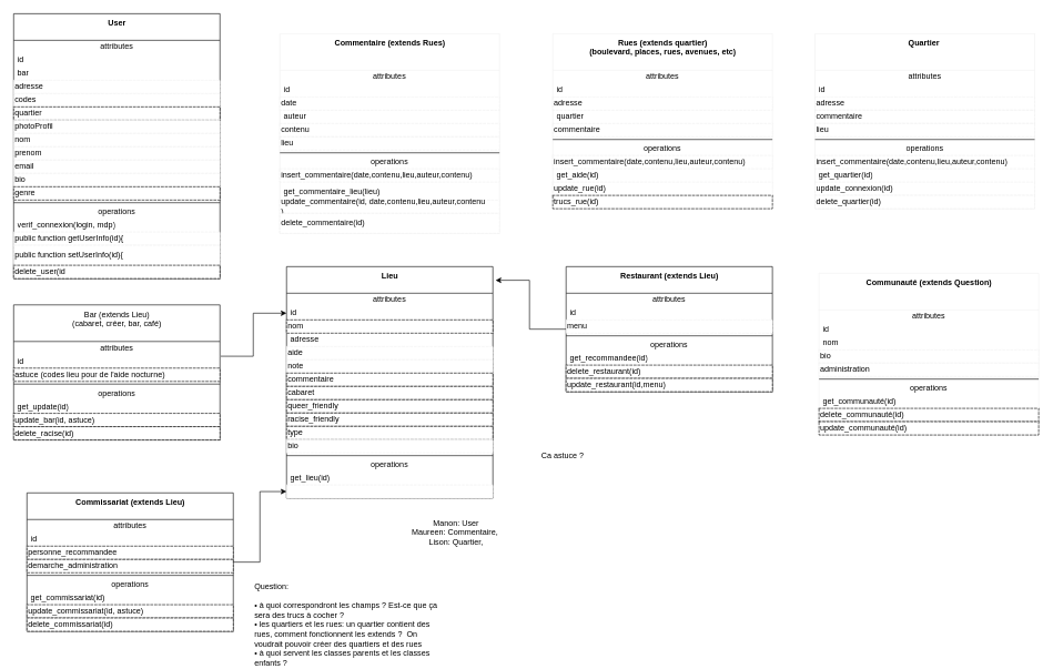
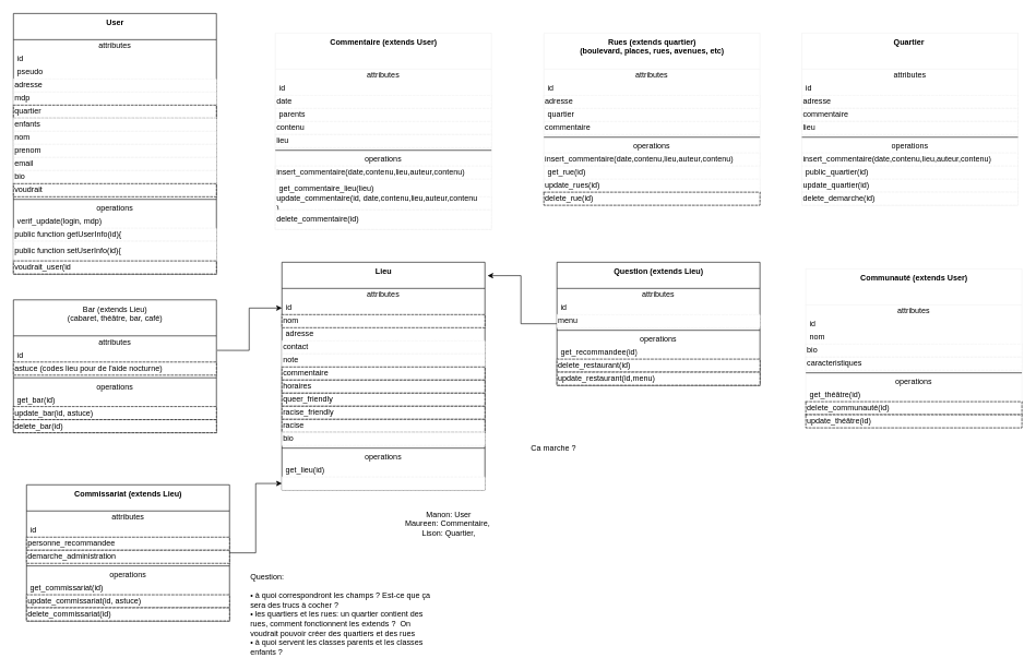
- <mxCell id="21" value="&lt;b&gt;Commentaire (extends Rues)&lt;/b&gt;" style="swimlane;fontStyle=0;align=center;verticalAlign=top;childLayout=stackLayout;horizontal=1;startSize=55;horizontalStack=0;resizeParent=1;resizeParentMax=0;resizeLast=0;collapsible=0;marginBottom=0;html=1;strokeColor=#f0f0f0;" parent="1" vertex="1"><mxGeometry x="420" y="50" width="330" height="300" as="geometry" /></mxCell>
+ <mxCell id="21" value="&lt;b&gt;Commentaire (extends User)&lt;/b&gt;" style="swimlane;fontStyle=0;align=center;verticalAlign=top;childLayout=stackLayout;horizontal=1;startSize=55;horizontalStack=0;resizeParent=1;resizeParentMax=0;resizeLast=0;collapsible=0;marginBottom=0;html=1;strokeColor=#f0f0f0;" parent="1" vertex="1"><mxGeometry x="420" y="50" width="330" height="300" as="geometry" /></mxCell>
- <mxCell id="5" value="bar" style="text;html=1;fillColor=none;align=left;verticalAlign=middle;spacingLeft=4;spacingRight=4;overflow=hidden;rotatable=0;points=[[0,0.5],[1,0.5]];portConstraint=eastwest;" parent="2" vertex="1"><mxGeometry y="80" width="310" height="20" as="geometry" /></mxCell>
+ <mxCell id="5" value="pseudo" style="text;html=1;fillColor=none;align=left;verticalAlign=middle;spacingLeft=4;spacingRight=4;overflow=hidden;rotatable=0;points=[[0,0.5],[1,0.5]];portConstraint=eastwest;" parent="2" vertex="1"><mxGeometry y="80" width="310" height="20" as="geometry" /></mxCell>
- <mxCell id="7" value="codes" style="shape=partialRectangle;html=1;top=1;align=left;dashed=1;strokeColor=#f0f0f0;" parent="2" vertex="1"><mxGeometry y="120" width="310" height="20" as="geometry" /></mxCell>
+ <mxCell id="7" value="mdp" style="shape=partialRectangle;html=1;top=1;align=left;dashed=1;strokeColor=#f0f0f0;" parent="2" vertex="1"><mxGeometry y="120" width="310" height="20" as="geometry" /></mxCell>
- <mxCell id="25" value="auteur" style="text;html=1;strokeColor=none;fillColor=none;align=left;verticalAlign=middle;spacingLeft=4;spacingRight=4;overflow=hidden;rotatable=0;points=[[0,0.5],[1,0.5]];portConstraint=eastwest;" parent="21" vertex="1"><mxGeometry y="115" width="330" height="20" as="geometry" /></mxCell>
+ <mxCell id="25" value="parents" style="text;html=1;strokeColor=none;fillColor=none;align=left;verticalAlign=middle;spacingLeft=4;spacingRight=4;overflow=hidden;rotatable=0;points=[[0,0.5],[1,0.5]];portConstraint=eastwest;" parent="21" vertex="1"><mxGeometry y="115" width="330" height="20" as="geometry" /></mxCell>
- <mxCell id="9" value="photoProfil" style="shape=partialRectangle;html=1;top=1;align=left;dashed=1;strokeColor=#f0f0f0;" parent="2" vertex="1"><mxGeometry y="160" width="310" height="20" as="geometry" /></mxCell>
+ <mxCell id="9" value="enfants" style="shape=partialRectangle;html=1;top=1;align=left;dashed=1;strokeColor=#f0f0f0;" parent="2" vertex="1"><mxGeometry y="160" width="310" height="20" as="geometry" /></mxCell>
- <mxCell id="91" value="get_aide(id)" style="text;html=1;strokeColor=none;fillColor=none;align=left;verticalAlign=middle;spacingLeft=4;spacingRight=4;overflow=hidden;rotatable=0;points=[[0,0.5],[1,0.5]];portConstraint=eastwest;" vertex="1" parent="82"><mxGeometry y="203" width="330" height="20" as="geometry" /></mxCell>
+ <mxCell id="91" value="get_rue(id)" style="text;html=1;strokeColor=none;fillColor=none;align=left;verticalAlign=middle;spacingLeft=4;spacingRight=4;overflow=hidden;rotatable=0;points=[[0,0.5],[1,0.5]];portConstraint=eastwest;" vertex="1" parent="82"><mxGeometry y="203" width="330" height="20" as="geometry" /></mxCell>
- <mxCell id="103" value="get_quartier(id)" style="text;html=1;strokeColor=none;fillColor=none;align=left;verticalAlign=middle;spacingLeft=4;spacingRight=4;overflow=hidden;rotatable=0;points=[[0,0.5],[1,0.5]];portConstraint=eastwest;" vertex="1" parent="94"><mxGeometry y="203" width="330" height="20" as="geometry" /></mxCell>
+ <mxCell id="103" value="public_quartier(id)" style="text;html=1;strokeColor=none;fillColor=none;align=left;verticalAlign=middle;spacingLeft=4;spacingRight=4;overflow=hidden;rotatable=0;points=[[0,0.5],[1,0.5]];portConstraint=eastwest;" vertex="1" parent="94"><mxGeometry y="203" width="330" height="20" as="geometry" /></mxCell>
- <mxCell id="92" value="update_rue(id)" style="shape=partialRectangle;html=1;top=1;align=left;dashed=1;strokeColor=#f0f0f0;" vertex="1" parent="82"><mxGeometry y="223" width="330" height="20" as="geometry" /></mxCell>
+ <mxCell id="92" value="update_rues(id)" style="shape=partialRectangle;html=1;top=1;align=left;dashed=1;strokeColor=#f0f0f0;" vertex="1" parent="82"><mxGeometry y="223" width="330" height="20" as="geometry" /></mxCell>
- <mxCell id="104" value="update_connexion(id)" style="shape=partialRectangle;html=1;top=1;align=left;dashed=1;strokeColor=#f0f0f0;" vertex="1" parent="94"><mxGeometry y="223" width="330" height="20" as="geometry" /></mxCell>
+ <mxCell id="104" value="update_quartier(id)" style="shape=partialRectangle;html=1;top=1;align=left;dashed=1;strokeColor=#f0f0f0;" vertex="1" parent="94"><mxGeometry y="223" width="330" height="20" as="geometry" /></mxCell>
- <mxCell id="14" value="genre" style="shape=partialRectangle;html=1;top=1;align=left;dashed=1;" vertex="1" parent="2"><mxGeometry y="260" width="310" height="20" as="geometry" /></mxCell>
+ <mxCell id="14" value="voudrait" style="shape=partialRectangle;html=1;top=1;align=left;dashed=1;" vertex="1" parent="2"><mxGeometry y="260" width="310" height="20" as="geometry" /></mxCell>
- <mxCell id="93" value="trucs_rue(id)" style="shape=partialRectangle;html=1;top=1;align=left;dashed=1;" vertex="1" parent="82"><mxGeometry y="243" width="330" height="20" as="geometry" /></mxCell>
+ <mxCell id="93" value="delete_rue(id)" style="shape=partialRectangle;html=1;top=1;align=left;dashed=1;" vertex="1" parent="82"><mxGeometry y="243" width="330" height="20" as="geometry" /></mxCell>
- <mxCell id="105" value="delete_quartier(id)" style="shape=partialRectangle;html=1;top=1;align=left;dashed=1;strokeColor=#f0f0f0;" vertex="1" parent="94"><mxGeometry y="243" width="330" height="20" as="geometry" /></mxCell>
+ <mxCell id="105" value="delete_demarche(id)" style="shape=partialRectangle;html=1;top=1;align=left;dashed=1;strokeColor=#f0f0f0;" vertex="1" parent="94"><mxGeometry y="243" width="330" height="20" as="geometry" /></mxCell>
- <mxCell id="17" value="verif_connexion(login, mdp)" style="text;html=1;strokeColor=none;fillColor=none;align=left;verticalAlign=middle;spacingLeft=4;spacingRight=4;overflow=hidden;rotatable=0;points=[[0,0.5],[1,0.5]];portConstraint=eastwest;" parent="2" vertex="1"><mxGeometry y="308" width="310" height="20" as="geometry" /></mxCell>
+ <mxCell id="17" value="verif_update(login, mdp)" style="text;html=1;strokeColor=none;fillColor=none;align=left;verticalAlign=middle;spacingLeft=4;spacingRight=4;overflow=hidden;rotatable=0;points=[[0,0.5],[1,0.5]];portConstraint=eastwest;" parent="2" vertex="1"><mxGeometry y="308" width="310" height="20" as="geometry" /></mxCell>
- <mxCell id="20" value="delete_user(id" style="shape=partialRectangle;html=1;top=1;align=left;dashed=1;" vertex="1" parent="2"><mxGeometry y="378" width="310" height="20" as="geometry" /></mxCell>
+ <mxCell id="20" value="voudrait_user(id" style="shape=partialRectangle;html=1;top=1;align=left;dashed=1;" vertex="1" parent="2"><mxGeometry y="378" width="310" height="20" as="geometry" /></mxCell>
- <mxCell id="61" value="&lt;b&gt;Restaurant (extends Lieu)&lt;/b&gt;" style="swimlane;fontStyle=0;align=center;verticalAlign=top;childLayout=stackLayout;horizontal=1;startSize=40;horizontalStack=0;resizeParent=1;resizeParentMax=0;resizeLast=0;collapsible=0;marginBottom=0;html=1;" vertex="1" parent="1"><mxGeometry x="850" y="400" width="310" height="188" as="geometry" /></mxCell>
+ <mxCell id="61" value="&lt;b&gt;Question (extends Lieu)&lt;/b&gt;" style="swimlane;fontStyle=0;align=center;verticalAlign=top;childLayout=stackLayout;horizontal=1;startSize=40;horizontalStack=0;resizeParent=1;resizeParentMax=0;resizeLast=0;collapsible=0;marginBottom=0;html=1;" vertex="1" parent="1"><mxGeometry x="850" y="400" width="310" height="188" as="geometry" /></mxCell>
- <mxCell id="106" value="&lt;b&gt;Communauté (extends Question)&lt;br&gt;&lt;/b&gt;" style="swimlane;fontStyle=0;align=center;verticalAlign=top;childLayout=stackLayout;horizontal=1;startSize=55;horizontalStack=0;resizeParent=1;resizeParentMax=0;resizeLast=0;collapsible=0;marginBottom=0;html=1;strokeColor=#f0f0f0;" vertex="1" parent="1"><mxGeometry x="1230" y="410" width="330" height="243" as="geometry" /></mxCell>
+ <mxCell id="106" value="&lt;b&gt;Communauté (extends User)&lt;br&gt;&lt;/b&gt;" style="swimlane;fontStyle=0;align=center;verticalAlign=top;childLayout=stackLayout;horizontal=1;startSize=55;horizontalStack=0;resizeParent=1;resizeParentMax=0;resizeLast=0;collapsible=0;marginBottom=0;html=1;strokeColor=#f0f0f0;" vertex="1" parent="1"><mxGeometry x="1230" y="410" width="330" height="243" as="geometry" /></mxCell>
- <mxCell id="34" value="Bar (extends Lieu)&lt;br&gt;(cabaret, créer, bar, café)" style="swimlane;fontStyle=0;align=center;verticalAlign=top;childLayout=stackLayout;horizontal=1;startSize=55;horizontalStack=0;resizeParent=1;resizeParentMax=0;resizeLast=0;collapsible=0;marginBottom=0;html=1;" vertex="1" parent="1"><mxGeometry x="20" y="457.5" width="310" height="203" as="geometry" /></mxCell>
+ <mxCell id="34" value="Bar (extends Lieu)&lt;br&gt;(cabaret, théâtre, bar, café)" style="swimlane;fontStyle=0;align=center;verticalAlign=top;childLayout=stackLayout;horizontal=1;startSize=55;horizontalStack=0;resizeParent=1;resizeParentMax=0;resizeLast=0;collapsible=0;marginBottom=0;html=1;" vertex="1" parent="1"><mxGeometry x="20" y="457.5" width="310" height="203" as="geometry" /></mxCell>
- <mxCell id="48" value="aide" style="shape=partialRectangle;html=1;top=1;align=left;dashed=1;strokeColor=#f0f0f0;" vertex="1" parent="43"><mxGeometry y="120" width="310" height="20" as="geometry" /></mxCell>
+ <mxCell id="48" value="contact" style="shape=partialRectangle;html=1;top=1;align=left;dashed=1;strokeColor=#f0f0f0;" vertex="1" parent="43"><mxGeometry y="120" width="310" height="20" as="geometry" /></mxCell>
- <mxCell id="111" value="administration" style="shape=partialRectangle;html=1;top=1;align=left;dashed=1;strokeColor=#f0f0f0;" vertex="1" parent="106"><mxGeometry y="135" width="330" height="20" as="geometry" /></mxCell>
+ <mxCell id="111" value="caracteristiques" style="shape=partialRectangle;html=1;top=1;align=left;dashed=1;strokeColor=#f0f0f0;" vertex="1" parent="106"><mxGeometry y="135" width="330" height="20" as="geometry" /></mxCell>
- <mxCell id="51" value="cabaret" style="shape=partialRectangle;html=1;top=1;align=left;dashed=1;" vertex="1" parent="43"><mxGeometry y="180" width="310" height="20" as="geometry" /></mxCell>
+ <mxCell id="51" value="horaires" style="shape=partialRectangle;html=1;top=1;align=left;dashed=1;" vertex="1" parent="43"><mxGeometry y="180" width="310" height="20" as="geometry" /></mxCell>
- <mxCell id="114" value="get_communauté(id)" style="text;html=1;strokeColor=none;fillColor=none;align=left;verticalAlign=middle;spacingLeft=4;spacingRight=4;overflow=hidden;rotatable=0;points=[[0,0.5],[1,0.5]];portConstraint=eastwest;" vertex="1" parent="106"><mxGeometry y="183" width="330" height="20" as="geometry" /></mxCell>
+ <mxCell id="114" value="get_théâtre(id)" style="text;html=1;strokeColor=none;fillColor=none;align=left;verticalAlign=middle;spacingLeft=4;spacingRight=4;overflow=hidden;rotatable=0;points=[[0,0.5],[1,0.5]];portConstraint=eastwest;" vertex="1" parent="106"><mxGeometry y="183" width="330" height="20" as="geometry" /></mxCell>
- <mxCell id="40" value="get_update(id)" style="text;html=1;strokeColor=none;fillColor=none;align=left;verticalAlign=middle;spacingLeft=4;spacingRight=4;overflow=hidden;rotatable=0;points=[[0,0.5],[1,0.5]];portConstraint=eastwest;" vertex="1" parent="34"><mxGeometry y="143" width="310" height="20" as="geometry" /></mxCell>
+ <mxCell id="40" value="get_bar(id)" style="text;html=1;strokeColor=none;fillColor=none;align=left;verticalAlign=middle;spacingLeft=4;spacingRight=4;overflow=hidden;rotatable=0;points=[[0,0.5],[1,0.5]];portConstraint=eastwest;" vertex="1" parent="34"><mxGeometry y="143" width="310" height="20" as="geometry" /></mxCell>
- <mxCell id="116" value="update_communauté(id)" style="shape=partialRectangle;html=1;top=1;align=left;dashed=1;" vertex="1" parent="106"><mxGeometry y="223" width="330" height="20" as="geometry" /></mxCell>
+ <mxCell id="116" value="update_théâtre(id)" style="shape=partialRectangle;html=1;top=1;align=left;dashed=1;" vertex="1" parent="106"><mxGeometry y="223" width="330" height="20" as="geometry" /></mxCell>
- <mxCell id="54" value="type" style="shape=partialRectangle;html=1;top=1;align=left;dashed=1;" vertex="1" parent="43"><mxGeometry y="240" width="310" height="20" as="geometry" /></mxCell>
+ <mxCell id="54" value="racise" style="shape=partialRectangle;html=1;top=1;align=left;dashed=1;" vertex="1" parent="43"><mxGeometry y="240" width="310" height="20" as="geometry" /></mxCell>
- <mxCell id="42" value="delete_racise(id)" style="shape=partialRectangle;html=1;top=1;align=left;dashed=1;" vertex="1" parent="34"><mxGeometry y="183" width="310" height="20" as="geometry" /></mxCell>
+ <mxCell id="42" value="delete_bar(id)" style="shape=partialRectangle;html=1;top=1;align=left;dashed=1;" vertex="1" parent="34"><mxGeometry y="183" width="310" height="20" as="geometry" /></mxCell>
- <mxCell id="119" value="Ca astuce ?" style="text;html=1;strokeColor=none;fillColor=none;align=center;verticalAlign=middle;whiteSpace=wrap;rounded=0;" vertex="1" parent="1"><mxGeometry x="670" y="590" width="350" height="190" as="geometry" /></mxCell>
+ <mxCell id="119" value="Ca marche ?" style="text;html=1;strokeColor=none;fillColor=none;align=center;verticalAlign=middle;whiteSpace=wrap;rounded=0;" vertex="1" parent="1"><mxGeometry x="670" y="590" width="350" height="190" as="geometry" /></mxCell>
